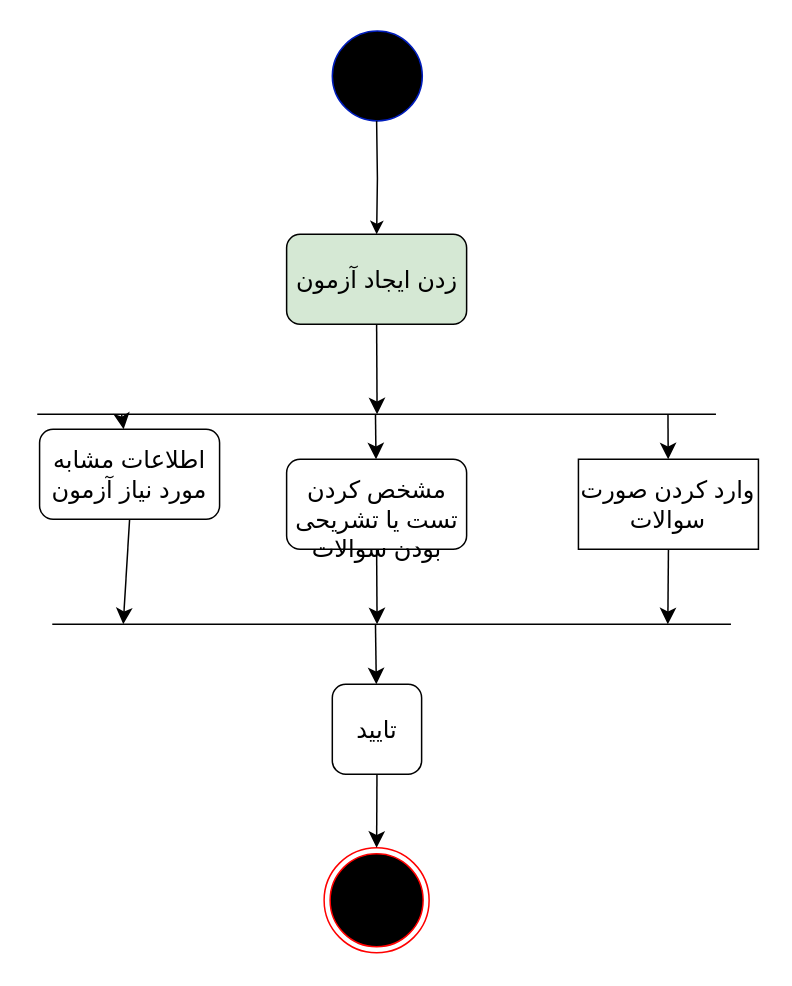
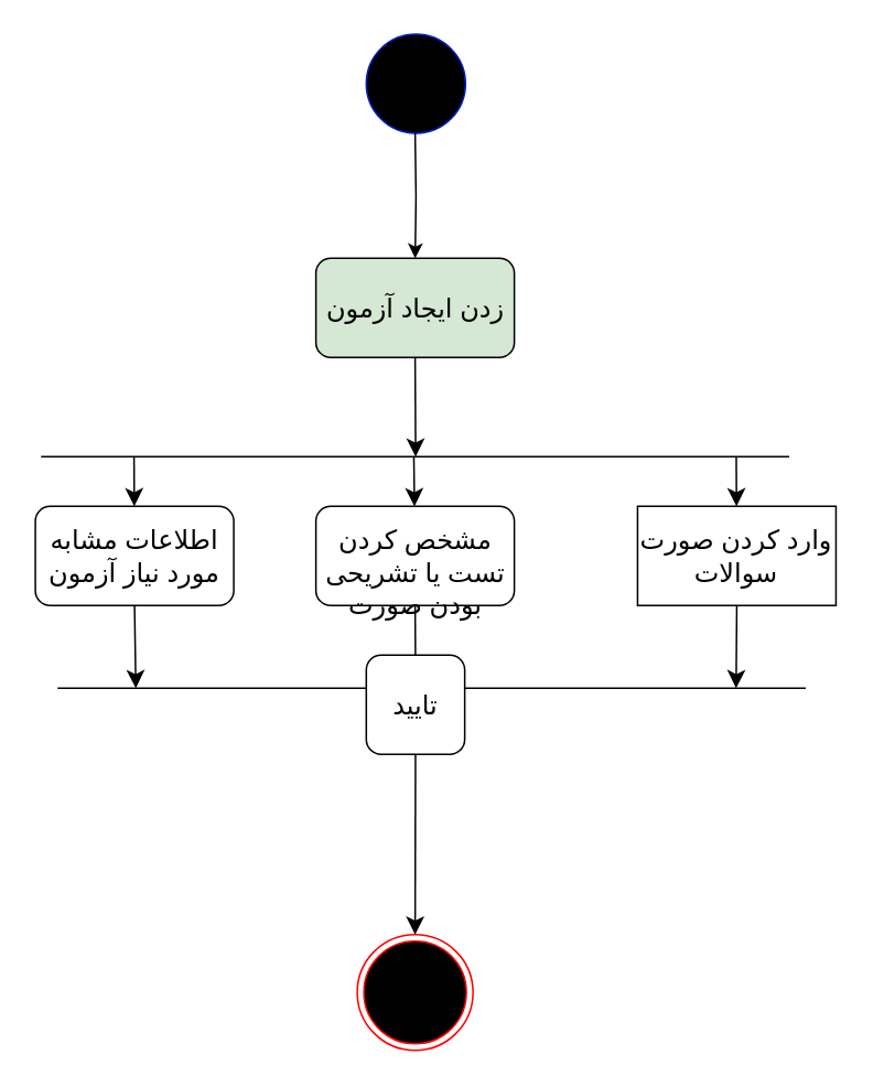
- <mxCell id="12" value="اطلاعات مشابه مورد نیاز آزمون" style="rounded=1;whiteSpace=wrap;html=1;fontSize=16;" parent="1" vertex="1"><mxGeometry x="25.888" y="285.5" width="120" height="60" as="geometry" /></mxCell>
+ <mxCell id="12" value="اطلاعات مشابه مورد نیاز آزمون" style="rounded=1;whiteSpace=wrap;html=1;fontSize=16;" parent="1" vertex="1"><mxGeometry x="20.888" y="305.5" width="120" height="60" as="geometry" /></mxCell>
- <mxCell id="16" value="&lt;br&gt;مشخص کردن تست یا تشریحی بودن سوالات" style="rounded=1;whiteSpace=wrap;html=1;fontSize=16;" parent="1" vertex="1"><mxGeometry x="190.578" y="305.5" width="120" height="60" as="geometry" /></mxCell>
+ <mxCell id="16" value="&lt;br&gt;مشخص کردن تست یا تشریحی بودن صورت" style="rounded=1;whiteSpace=wrap;html=1;fontSize=16;" parent="1" vertex="1"><mxGeometry x="190.578" y="305.5" width="120" height="60" as="geometry" /></mxCell>
- <mxCell id="20" value="تایید" style="rounded=1;whiteSpace=wrap;html=1;fontSize=16;" parent="1" vertex="1"><mxGeometry x="221.04" y="455.5" width="59.54" height="60" as="geometry" /></mxCell>
+ <mxCell id="20" value="تایید" style="rounded=1;whiteSpace=wrap;html=1;fontSize=16;" parent="1" vertex="1"><mxGeometry x="221.04" y="395.5" width="59.54" height="60" as="geometry" /></mxCell>
